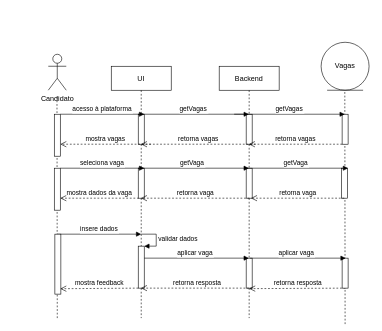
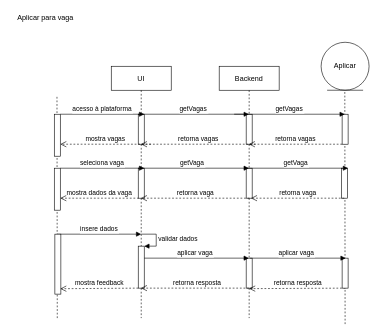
+ <mxCell id="24" value="Aplicar para vaga" style="text;html=1;align=center;verticalAlign=middle;resizable=0;points=[];autosize=1;" vertex="1" parent="1"><mxGeometry x="20" y="20" width="110" height="20" as="geometry" /></mxCell>
- <mxCell id="19" value="Vagas" style="ellipse;shape=umlEntity;whiteSpace=wrap;html=1;" vertex="1" parent="18"><mxGeometry width="80" height="80" as="geometry" /></mxCell>
+ <mxCell id="19" value="Aplicar" style="ellipse;shape=umlEntity;whiteSpace=wrap;html=1;" vertex="1" parent="18"><mxGeometry width="80" height="80" as="geometry" /></mxCell>
- <mxCell id="3" value="Candidato" style="shape=umlActor;verticalLabelPosition=bottom;verticalAlign=top;html=1;outlineConnect=0;" vertex="1" parent="2"><mxGeometry width="30" height="60" as="geometry" /></mxCell>
